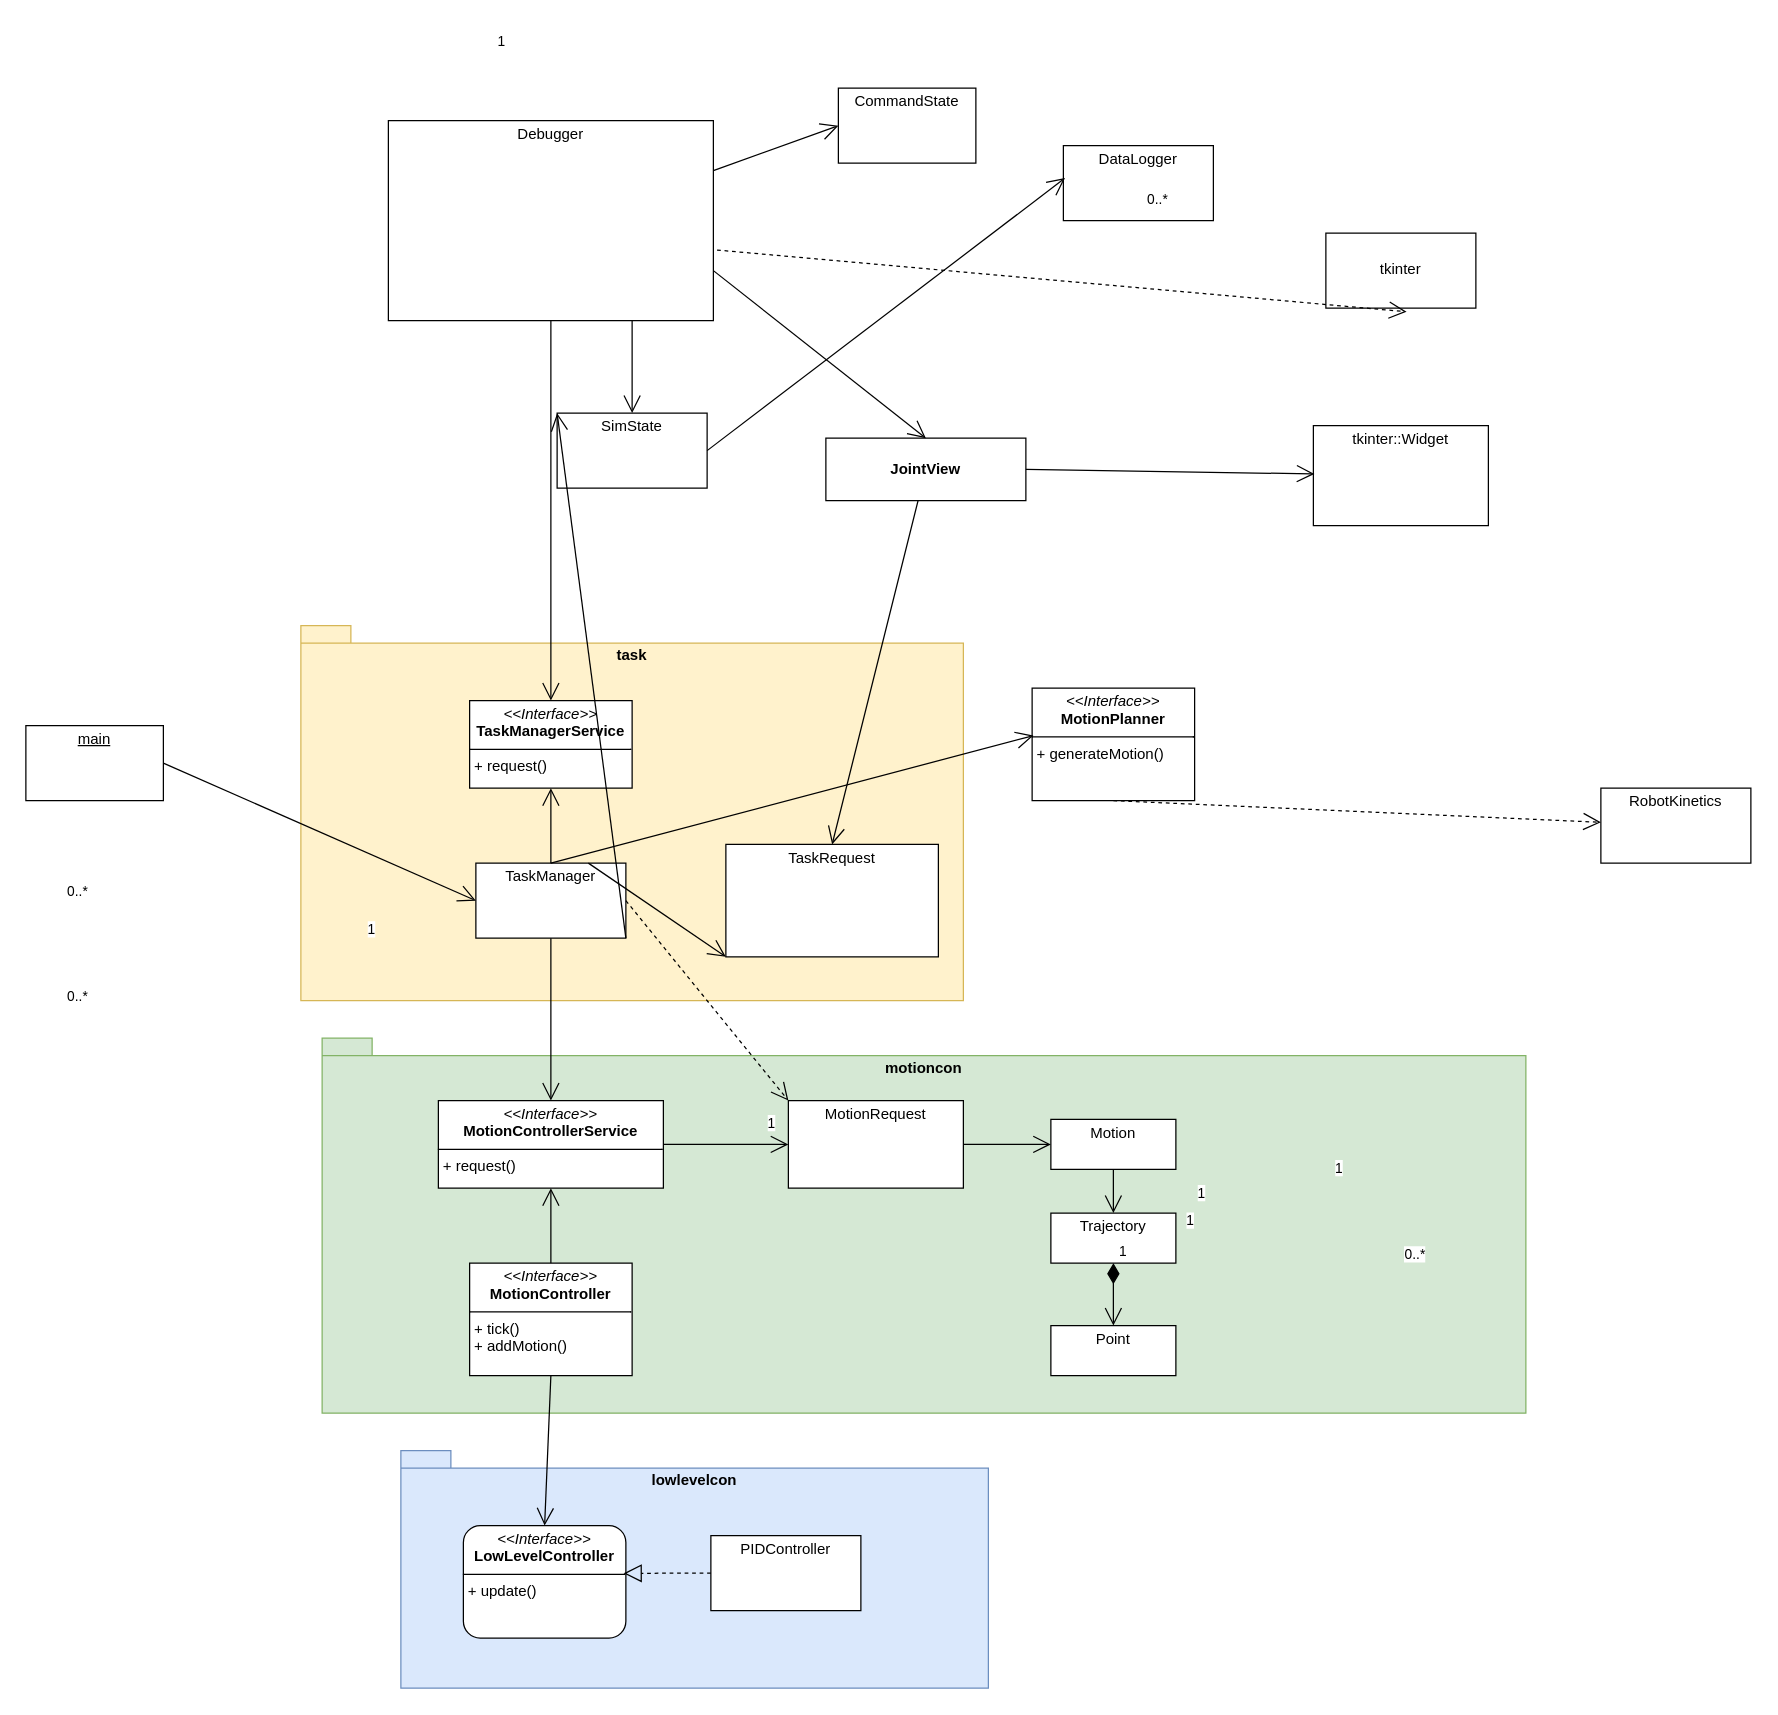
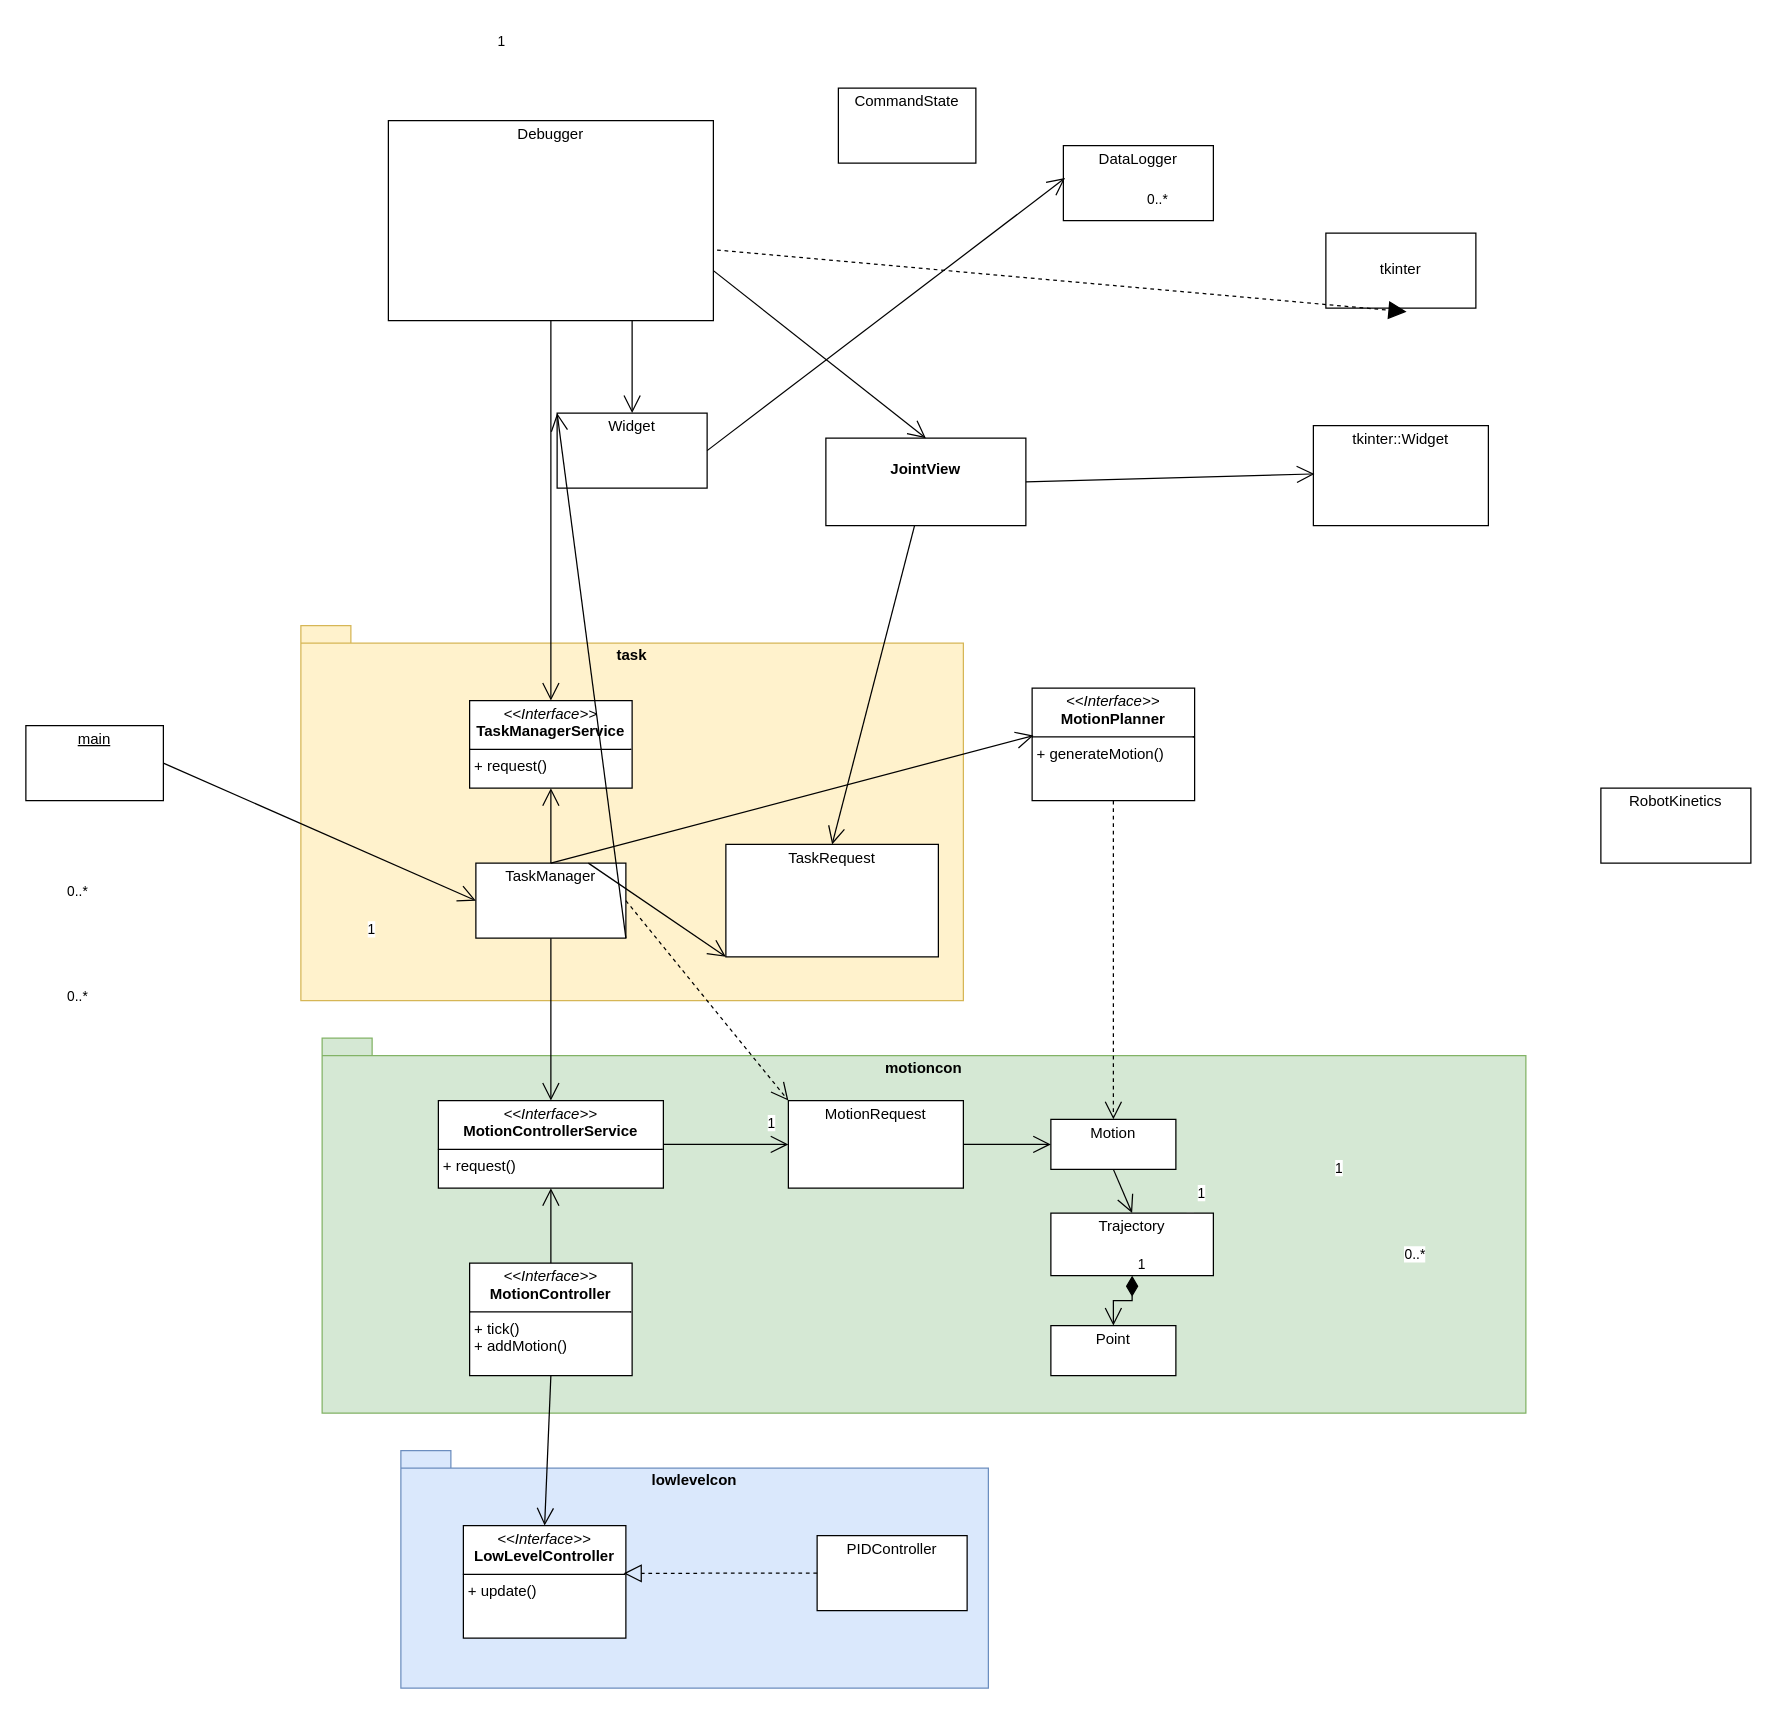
- <mxCell id="19" value="" style="endArrow=open;endFill=1;endSize=12;html=1;rounded=0;exitX=1;exitY=0.25;exitDx=0;exitDy=0;entryX=0;entryY=0.5;entryDx=0;entryDy=0;" parent="1" source="11" target="18" edge="1"><mxGeometry width="160" relative="1" as="geometry"><mxPoint x="669" y="66" as="sourcePoint" /><mxPoint x="829" y="66" as="targetPoint" /></mxGeometry></mxCell>
- <mxCell id="6" value="&lt;div&gt;&lt;br&gt;&lt;/div&gt;&lt;div&gt;&lt;br&gt;&lt;/div&gt;" style="endArrow=open;endSize=12;dashed=1;html=1;rounded=0;entryX=0.538;entryY=1.048;entryDx=0;entryDy=0;entryPerimeter=0;exitX=0;exitY=0.5;exitDx=0;exitDy=0;" parent="1" source="11" target="5" edge="1"><mxGeometry width="160" relative="1" as="geometry"><mxPoint x="399" y="-524" as="sourcePoint" /><mxPoint x="559" y="-284" as="targetPoint" /></mxGeometry></mxCell>
+ <mxCell id="6" value="&lt;div&gt;&lt;br&gt;&lt;/div&gt;&lt;div&gt;&lt;br&gt;&lt;/div&gt;" style="endArrow=block;endSize=12;dashed=1;html=1;rounded=0;entryX=0.538;entryY=1.048;entryDx=0;entryDy=0;entryPerimeter=0;exitX=0;exitY=0.5;exitDx=0;exitDy=0;" parent="1" source="11" target="5" edge="1"><mxGeometry width="160" relative="1" as="geometry"><mxPoint x="399" y="-524" as="sourcePoint" /><mxPoint x="559" y="-284" as="targetPoint" /></mxGeometry></mxCell>
- <mxCell id="7" value="&lt;p style=&quot;margin:0px;margin-top:4px;text-align:center;&quot;&gt;SimState&lt;/p&gt;" style="verticalAlign=top;align=left;overflow=fill;html=1;whiteSpace=wrap;" parent="1" vertex="1"><mxGeometry x="445" y="330" width="120" height="60" as="geometry" /></mxCell>
+ <mxCell id="7" value="&lt;p style=&quot;margin:0px;margin-top:4px;text-align:center;&quot;&gt;Widget&lt;/p&gt;" style="verticalAlign=top;align=left;overflow=fill;html=1;whiteSpace=wrap;" parent="1" vertex="1"><mxGeometry x="445" y="330" width="120" height="60" as="geometry" /></mxCell>
- <mxCell id="9" value="&lt;p style=&quot;margin:0px;margin-top:4px;text-align:center;&quot;&gt;&lt;br&gt;&lt;b&gt;JointView&lt;/b&gt;&lt;/p&gt;" style="verticalAlign=top;align=left;overflow=fill;html=1;whiteSpace=wrap;" parent="1" vertex="1"><mxGeometry x="660" y="350" width="160" height="50" as="geometry" /></mxCell>
+ <mxCell id="9" value="&lt;p style=&quot;margin:0px;margin-top:4px;text-align:center;&quot;&gt;&lt;br&gt;&lt;b&gt;JointView&lt;/b&gt;&lt;/p&gt;" style="verticalAlign=top;align=left;overflow=fill;html=1;whiteSpace=wrap;" parent="1" vertex="1"><mxGeometry x="660" y="350" width="160" height="70" as="geometry" /></mxCell>
- <mxCell id="36" value="" style="endArrow=open;endSize=12;dashed=1;html=1;rounded=0;exitX=0.5;exitY=1;exitDx=0;exitDy=0;" parent="1" source="32" target="8" edge="1"><mxGeometry width="160" relative="1" as="geometry"><mxPoint x="990" y="770" as="sourcePoint" /><mxPoint x="1150" y="770" as="targetPoint" /></mxGeometry></mxCell>
+ <mxCell id="36" value="" style="endArrow=open;endSize=12;dashed=1;html=1;rounded=0;exitX=0.5;exitY=1;exitDx=0;exitDy=0;entryX=0.5;entryY=0;entryDx=0;entryDy=0;" parent="1" source="32" target="30" edge="1"><mxGeometry width="160" relative="1" as="geometry"><mxPoint x="990" y="770" as="sourcePoint" /><mxPoint x="1150" y="770" as="targetPoint" /></mxGeometry></mxCell>
- <mxCell id="52" value="&lt;p style=&quot;margin:0px;margin-top:4px;text-align:center;&quot;&gt;Trajectory&lt;/p&gt;" style="verticalAlign=top;align=left;overflow=fill;html=1;whiteSpace=wrap;" parent="1" vertex="1"><mxGeometry x="840" y="970" width="100" height="40" as="geometry" /></mxCell>
+ <mxCell id="52" value="&lt;p style=&quot;margin:0px;margin-top:4px;text-align:center;&quot;&gt;Trajectory&lt;/p&gt;" style="verticalAlign=top;align=left;overflow=fill;html=1;whiteSpace=wrap;" parent="1" vertex="1"><mxGeometry x="840" y="970" width="130" height="50" as="geometry" /></mxCell>
- <mxCell id="15" value="&lt;p style=&quot;margin:0px;margin-top:4px;text-align:center;&quot;&gt;PIDController&lt;/p&gt;" style="verticalAlign=top;align=left;overflow=fill;html=1;whiteSpace=wrap;" parent="1" vertex="1"><mxGeometry x="568" y="1228" width="120" height="60" as="geometry" /></mxCell>
+ <mxCell id="15" value="&lt;p style=&quot;margin:0px;margin-top:4px;text-align:center;&quot;&gt;PIDController&lt;/p&gt;" style="verticalAlign=top;align=left;overflow=fill;html=1;whiteSpace=wrap;" parent="1" vertex="1"><mxGeometry x="653" y="1228" width="120" height="60" as="geometry" /></mxCell>
- <mxCell id="16" value="&lt;p style=&quot;margin:0px;margin-top:4px;text-align:center;&quot;&gt;&lt;i&gt;&amp;lt;&amp;lt;Interface&amp;gt;&amp;gt;&lt;/i&gt;&lt;br&gt;&lt;b&gt;LowLevel&lt;/b&gt;&lt;b style=&quot;background-color: initial;&quot;&gt;Controller&lt;/b&gt;&lt;/p&gt;&lt;hr size=&quot;1&quot; style=&quot;border-style:solid;&quot;&gt;&lt;p style=&quot;margin:0px;margin-left:4px;&quot;&gt;&lt;/p&gt;&lt;p style=&quot;margin:0px;margin-left:4px;&quot;&gt;+ update()&lt;br&gt;&lt;/p&gt;" style="verticalAlign=top;align=left;overflow=fill;html=1;whiteSpace=wrap;rounded=1;" parent="1" vertex="1"><mxGeometry x="370" y="1220" width="130" height="90" as="geometry" /></mxCell>
+ <mxCell id="16" value="&lt;p style=&quot;margin:0px;margin-top:4px;text-align:center;&quot;&gt;&lt;i&gt;&amp;lt;&amp;lt;Interface&amp;gt;&amp;gt;&lt;/i&gt;&lt;br&gt;&lt;b&gt;LowLevel&lt;/b&gt;&lt;b style=&quot;background-color: initial;&quot;&gt;Controller&lt;/b&gt;&lt;/p&gt;&lt;hr size=&quot;1&quot; style=&quot;border-style:solid;&quot;&gt;&lt;p style=&quot;margin:0px;margin-left:4px;&quot;&gt;&lt;/p&gt;&lt;p style=&quot;margin:0px;margin-left:4px;&quot;&gt;+ update()&lt;br&gt;&lt;/p&gt;" style="verticalAlign=top;align=left;overflow=fill;html=1;whiteSpace=wrap;" parent="1" vertex="1"><mxGeometry x="370" y="1220" width="130" height="90" as="geometry" /></mxCell>
